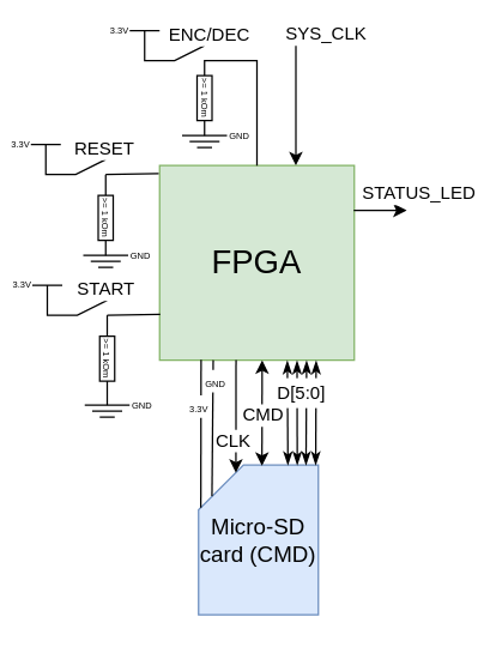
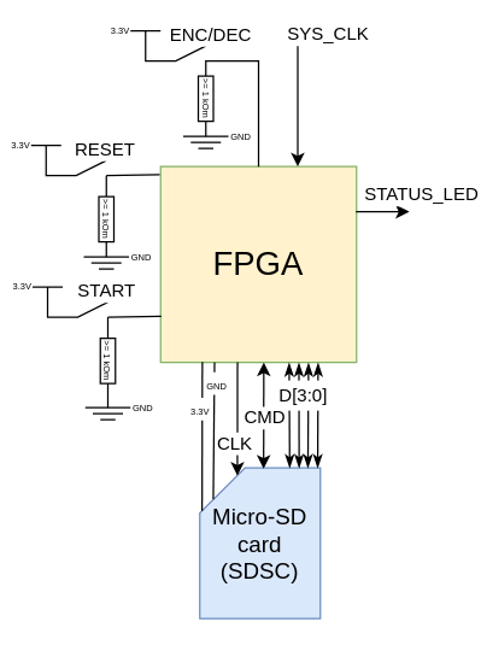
- <mxCell id="3" value="&lt;font style=&quot;font-size: 22px;&quot;&gt;FPGA&lt;/font&gt;" style="whiteSpace=wrap;html=1;aspect=fixed;fillColor=#d5e8d4;strokeColor=#82b366;" parent="1" vertex="1"><mxGeometry x="106" y="110" width="130" height="130" as="geometry" /></mxCell>
+ <mxCell id="3" value="&lt;font style=&quot;font-size: 22px;&quot;&gt;FPGA&lt;/font&gt;" style="whiteSpace=wrap;html=1;aspect=fixed;fillColor=#fff2cc;strokeColor=#82b366;" parent="1" vertex="1"><mxGeometry x="106" y="110" width="130" height="130" as="geometry" /></mxCell>
- <mxCell id="8" value="D[5:0]" style="text;html=1;strokeColor=none;fillColor=default;align=center;verticalAlign=middle;whiteSpace=wrap;rounded=0;fontSize=12;" parent="1" vertex="1"><mxGeometry x="181" y="252" width="40" height="20" as="geometry" /></mxCell>
+ <mxCell id="8" value="D[3:0]" style="text;html=1;strokeColor=none;fillColor=default;align=center;verticalAlign=middle;whiteSpace=wrap;rounded=0;fontSize=12;" parent="1" vertex="1"><mxGeometry x="181" y="252" width="40" height="20" as="geometry" /></mxCell>
- <mxCell id="2" value="&lt;font style=&quot;font-size: 15px;&quot;&gt;Micro-SD card (CMD)&lt;/font&gt;" style="shape=card;whiteSpace=wrap;html=1;fillColor=#dae8fc;strokeColor=#6c8ebf;" parent="1" vertex="1"><mxGeometry x="132" y="310" width="80" height="100" as="geometry" /></mxCell>
+ <mxCell id="2" value="&lt;font style=&quot;font-size: 15px;&quot;&gt;Micro-SD card (SDSC)&lt;/font&gt;" style="shape=card;whiteSpace=wrap;html=1;fillColor=#dae8fc;strokeColor=#6c8ebf;" parent="1" vertex="1"><mxGeometry x="132" y="310" width="80" height="100" as="geometry" /></mxCell>
